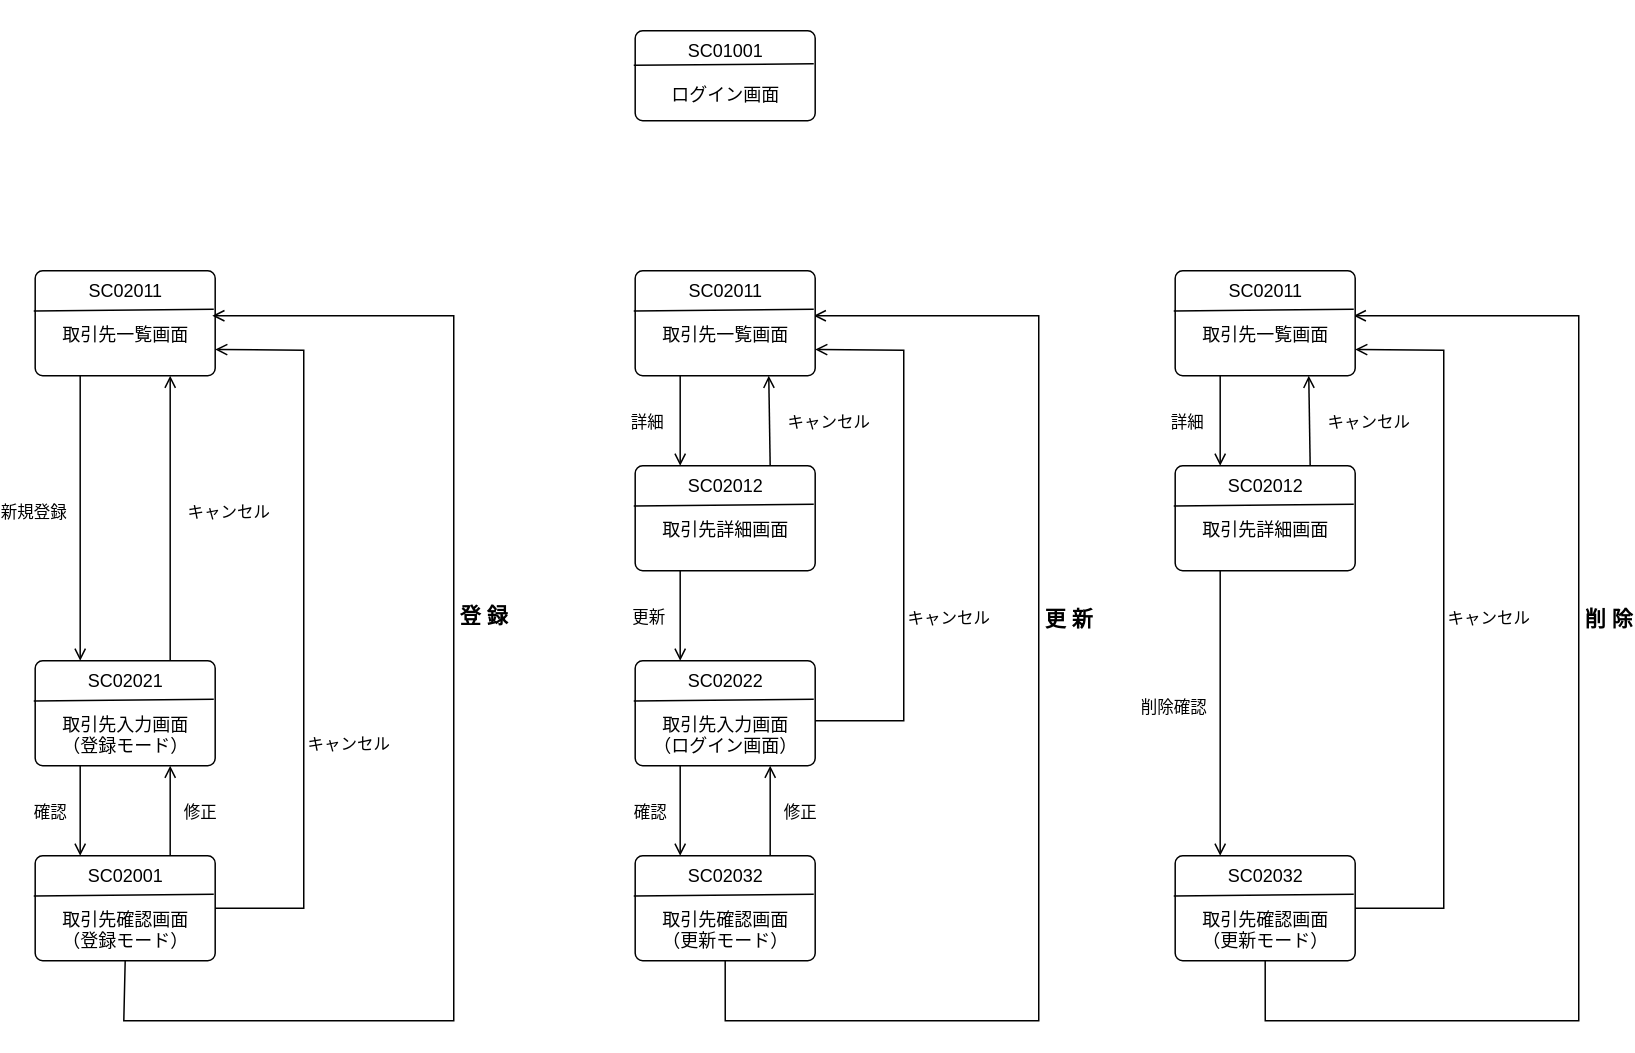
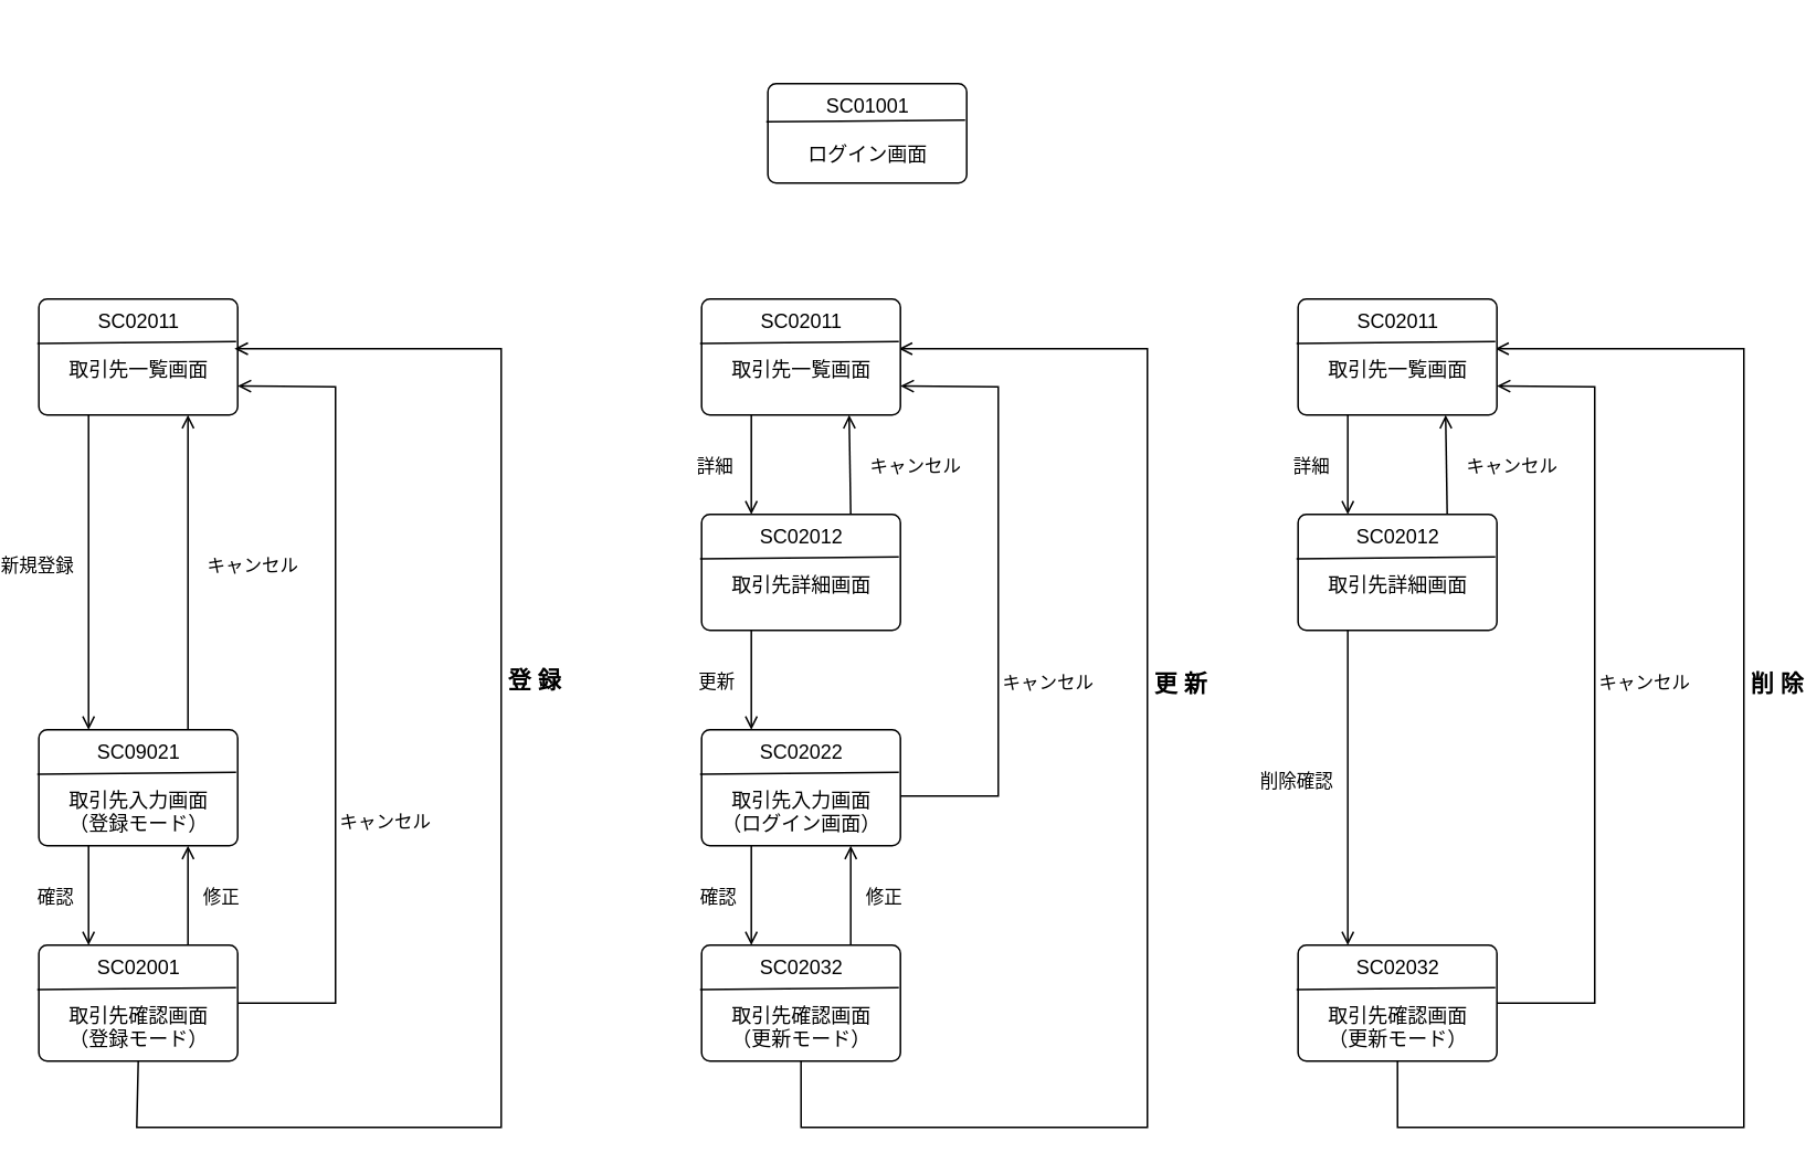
- <mxCell id="2" value="SC01001&lt;br&gt;&lt;br&gt;ログイン画面" style="html=1;align=center;verticalAlign=top;rounded=1;absoluteArcSize=1;arcSize=10;dashed=0;" parent="1" vertex="1"><mxGeometry x="420.96" y="20" width="120" height="60" as="geometry" /></mxCell>
+ <mxCell id="2" value="SC01001&lt;br&gt;&lt;br&gt;ログイン画面" style="html=1;align=center;verticalAlign=top;rounded=1;absoluteArcSize=1;arcSize=10;dashed=0;" parent="1" vertex="1"><mxGeometry x="460.96" y="50" width="120" height="60" as="geometry" /></mxCell>
- <mxCell id="7" value="SC02021&lt;br&gt;&lt;br&gt;取引先入力画面&lt;br&gt;（登録モード）" style="html=1;align=center;verticalAlign=top;rounded=1;absoluteArcSize=1;arcSize=10;dashed=0;" parent="1" vertex="1"><mxGeometry x="20.96" y="440" width="120" height="70" as="geometry" /></mxCell>
+ <mxCell id="7" value="SC09021&lt;br&gt;&lt;br&gt;取引先入力画面&lt;br&gt;（登録モード）" style="html=1;align=center;verticalAlign=top;rounded=1;absoluteArcSize=1;arcSize=10;dashed=0;" parent="1" vertex="1"><mxGeometry x="20.96" y="440" width="120" height="70" as="geometry" /></mxCell>
